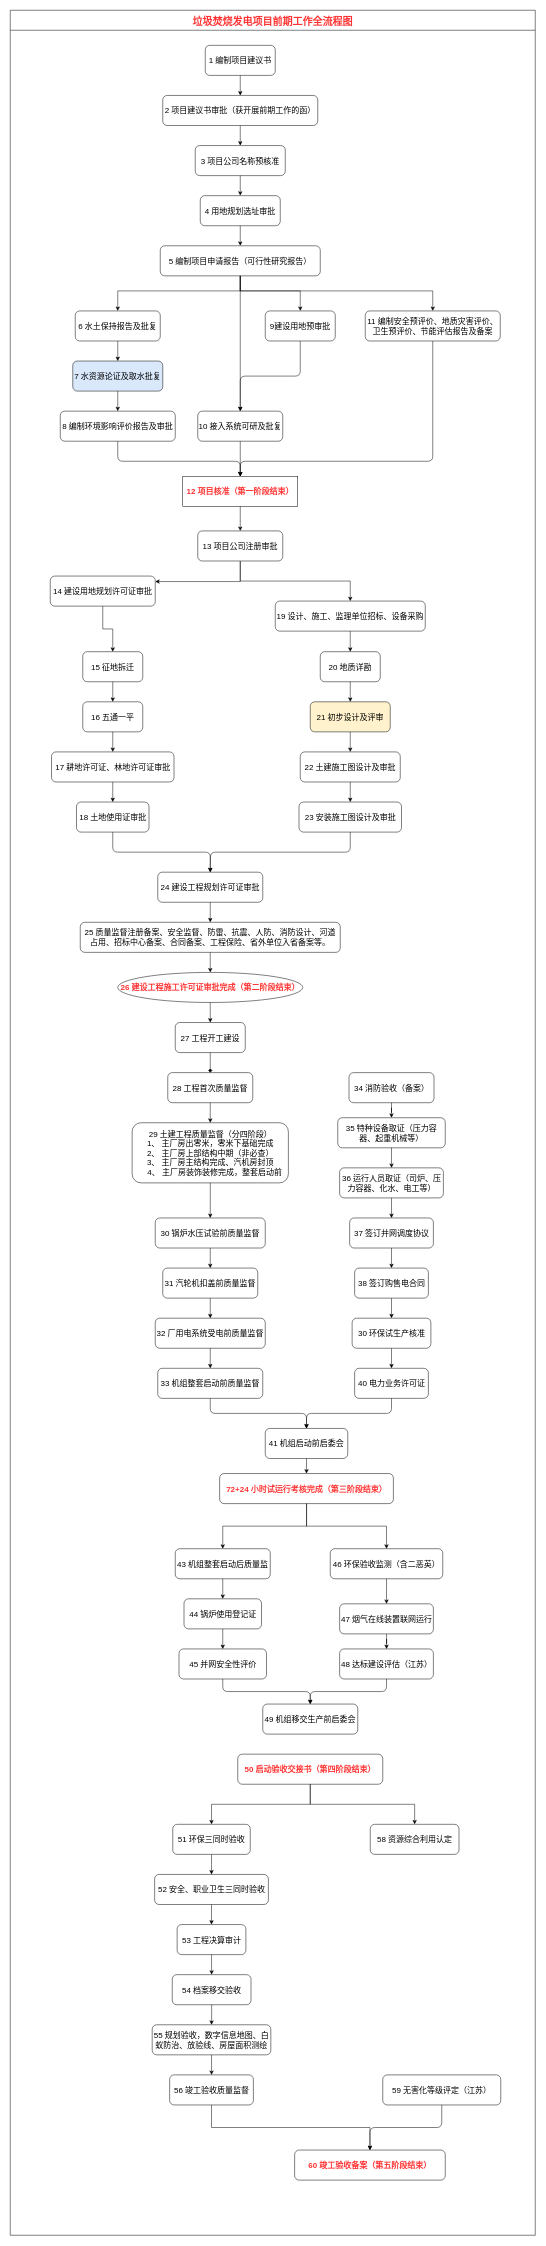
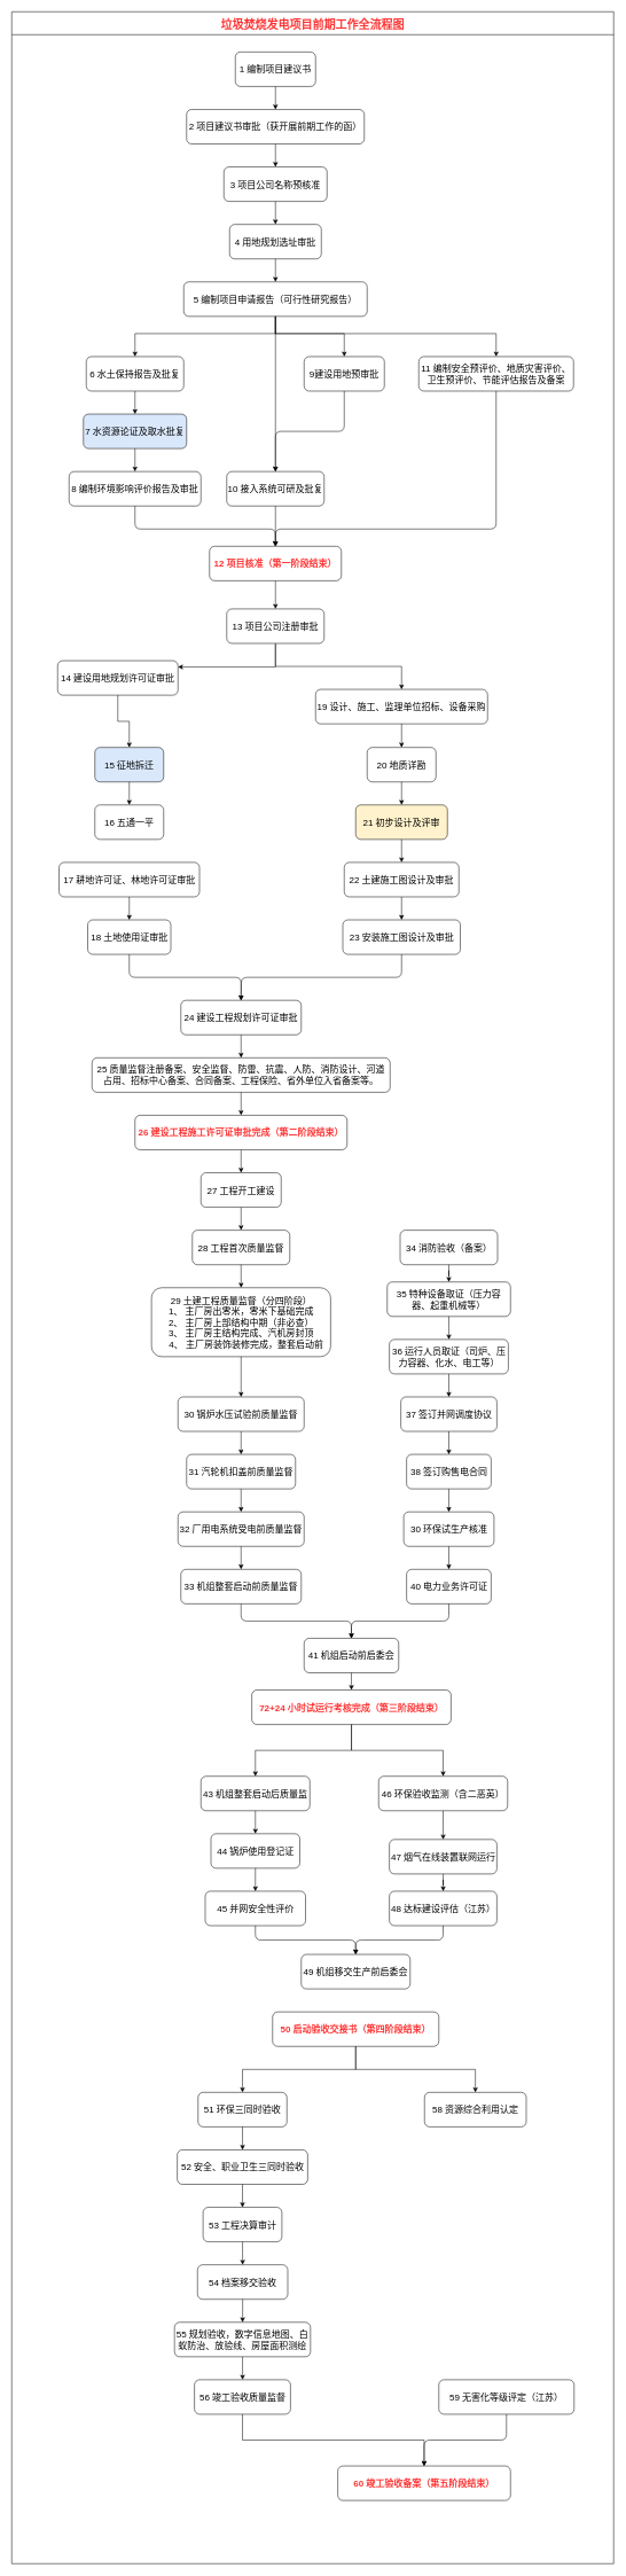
- <mxCell id="25" value="12 项目核准（第一阶段结束）" style="whiteSpace=wrap;html=1;fontSize=16;fontColor=#FF3333;fontStyle=1;rounded=0;" parent="2" vertex="1"><mxGeometry x="345" y="932.095" width="230" height="60.135" as="geometry" /></mxCell>
+ <mxCell id="25" value="12 项目核准（第一阶段结束）" style="whiteSpace=wrap;html=1;rounded=1;fontSize=16;fontColor=#FF3333;fontStyle=1" parent="2" vertex="1"><mxGeometry x="345" y="932.095" width="230" height="60.135" as="geometry" /></mxCell>
- <mxCell id="35" value="15 征地拆迁" style="whiteSpace=wrap;html=1;rounded=1;fontSize=16;" parent="2" vertex="1"><mxGeometry x="145" y="1282.883" width="120" height="60.135" as="geometry" /></mxCell>
+ <mxCell id="35" value="15 征地拆迁" style="whiteSpace=wrap;html=1;rounded=1;fontSize=16;fillColor=#dae8fc;" parent="2" vertex="1"><mxGeometry x="145" y="1282.883" width="120" height="60.135" as="geometry" /></mxCell>
- <mxCell id="40" value="" style="edgeStyle=orthogonalEdgeStyle;rounded=0;orthogonalLoop=1;jettySize=auto;html=1;fontSize=16;" parent="2" source="37" target="39" edge="1"><mxGeometry relative="1" as="geometry" /></mxCell>
- <mxCell id="56" value="26 建设工程施工许可证审批完成（第二阶段结束）" style="ellipse;whiteSpace=wrap;html=1;fontSize=16;fontColor=#FF3333;fontStyle=1;" parent="2" vertex="1"><mxGeometry x="215" y="1924.324" width="370" height="60.135" as="geometry" /></mxCell>
+ <mxCell id="56" value="26 建设工程施工许可证审批完成（第二阶段结束）" style="whiteSpace=wrap;html=1;rounded=1;fontSize=16;fontColor=#FF3333;fontStyle=1" parent="2" vertex="1"><mxGeometry x="215" y="1924.324" width="370" height="60.135" as="geometry" /></mxCell>
- <mxCell id="61" value="" style="edgeStyle=orthogonalEdgeStyle;rounded=0;orthogonalLoop=1;jettySize=auto;html=1;fontSize=16;endArrow=diamond;" parent="2" source="58" target="60" edge="1"><mxGeometry relative="1" as="geometry" /></mxCell>
+ <mxCell id="61" value="" style="edgeStyle=orthogonalEdgeStyle;rounded=0;orthogonalLoop=1;jettySize=auto;html=1;fontSize=16;" parent="2" source="58" target="60" edge="1"><mxGeometry relative="1" as="geometry" /></mxCell>
